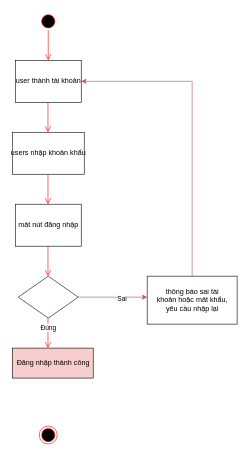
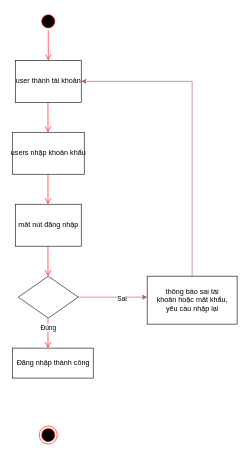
- <mxCell id="17" value="&lt;span&gt;Đăng nhập thành công&lt;/span&gt;" style="html=1;fillColor=#f8cecc;" parent="1" vertex="1"><mxGeometry x="20" y="580" width="135" height="50" as="geometry" /></mxCell>
+ <mxCell id="17" value="&lt;span&gt;Đăng nhập thành công&lt;/span&gt;" style="html=1;" parent="1" vertex="1"><mxGeometry x="20" y="580" width="135" height="50" as="geometry" /></mxCell>
